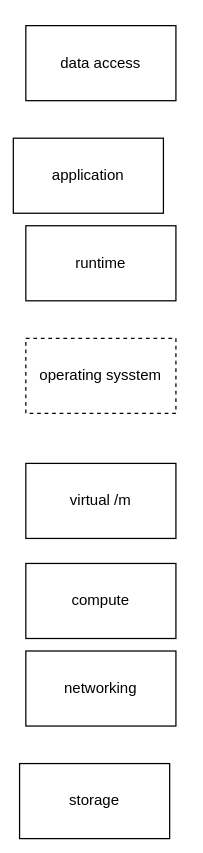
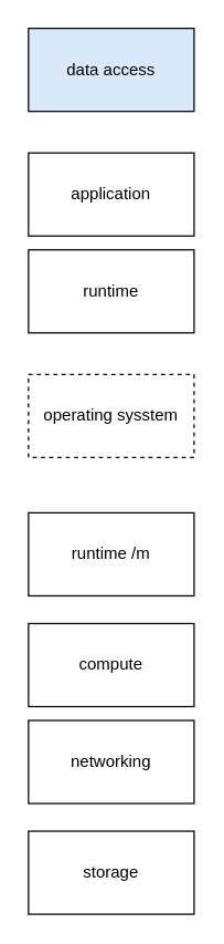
- <mxCell id="2" value="data access" style="rounded=0;whiteSpace=wrap;html=1;" parent="1" vertex="1"><mxGeometry x="20" y="20" width="120" height="60" as="geometry" /></mxCell>
+ <mxCell id="2" value="data access" style="rounded=0;whiteSpace=wrap;html=1;fillColor=#dae8fc;" parent="1" vertex="1"><mxGeometry x="20" y="20" width="120" height="60" as="geometry" /></mxCell>
- <mxCell id="3" value="application" style="rounded=0;whiteSpace=wrap;html=1;" parent="1" vertex="1"><mxGeometry x="10" y="110" width="120" height="60" as="geometry" /></mxCell>
+ <mxCell id="3" value="application" style="rounded=0;whiteSpace=wrap;html=1;" parent="1" vertex="1"><mxGeometry x="20" y="110" width="120" height="60" as="geometry" /></mxCell>
- <mxCell id="6" value="virtual /m" style="rounded=0;whiteSpace=wrap;html=1;" parent="1" vertex="1"><mxGeometry x="20" y="370" width="120" height="60" as="geometry" /></mxCell>
+ <mxCell id="6" value="runtime /m" style="rounded=0;whiteSpace=wrap;html=1;" parent="1" vertex="1"><mxGeometry x="20" y="370" width="120" height="60" as="geometry" /></mxCell>
- <mxCell id="9" value="storage" style="rounded=0;whiteSpace=wrap;html=1;" parent="1" vertex="1"><mxGeometry x="15" y="610" width="120" height="60" as="geometry" /></mxCell>
+ <mxCell id="9" value="storage" style="rounded=0;whiteSpace=wrap;html=1;" parent="1" vertex="1"><mxGeometry x="20" y="600" width="120" height="60" as="geometry" /></mxCell>
